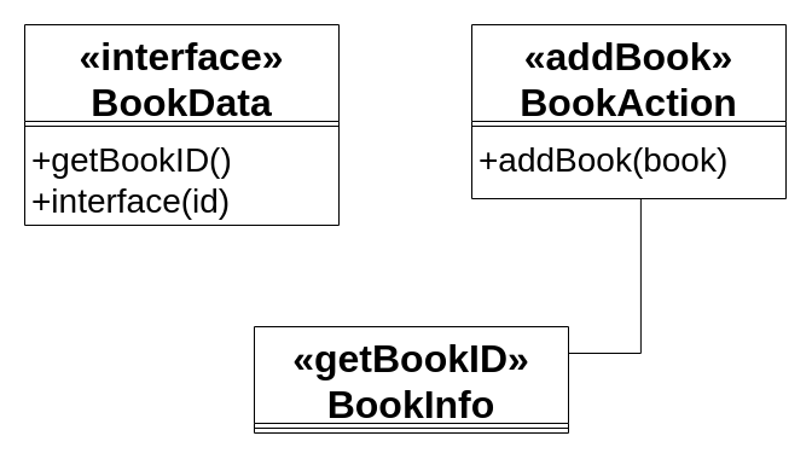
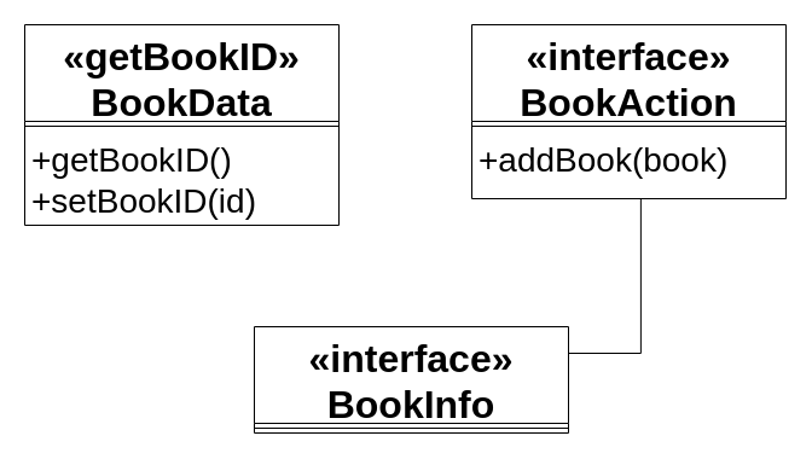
- <mxCell id="5" value="«interface»&#10;BookData" style="swimlane;fontStyle=1;align=center;verticalAlign=top;childLayout=stackLayout;horizontal=1;startSize=80;horizontalStack=0;resizeParent=1;resizeParentMax=0;resizeLast=0;collapsible=1;marginBottom=0;fontSize=32;" vertex="1" parent="1"><mxGeometry x="20" width="260" height="166" as="geometry" y="20" /></mxCell>
+ <mxCell id="5" value="«getBookID»&#10;BookData" style="swimlane;fontStyle=1;align=center;verticalAlign=top;childLayout=stackLayout;horizontal=1;startSize=80;horizontalStack=0;resizeParent=1;resizeParentMax=0;resizeLast=0;collapsible=1;marginBottom=0;fontSize=32;" vertex="1" parent="1"><mxGeometry x="20" width="260" height="166" as="geometry" y="20" /></mxCell>
- <mxCell id="8" value="«addBook»&#10;BookAction" style="swimlane;fontStyle=1;align=center;verticalAlign=top;childLayout=stackLayout;horizontal=1;startSize=80;horizontalStack=0;resizeParent=1;resizeParentMax=0;resizeLast=0;collapsible=1;marginBottom=0;fontSize=32;" vertex="1" parent="1"><mxGeometry x="390" width="260" height="144" as="geometry" y="20" /></mxCell>
+ <mxCell id="8" value="«interface»&#10;BookAction" style="swimlane;fontStyle=1;align=center;verticalAlign=top;childLayout=stackLayout;horizontal=1;startSize=80;horizontalStack=0;resizeParent=1;resizeParentMax=0;resizeLast=0;collapsible=1;marginBottom=0;fontSize=32;" vertex="1" parent="1"><mxGeometry x="390" width="260" height="144" as="geometry" y="20" /></mxCell>
- <mxCell id="7" value="+getBookID()&#10;+interface(id)" style="text;strokeColor=none;fillColor=none;align=left;verticalAlign=top;spacingLeft=4;spacingRight=4;overflow=hidden;rotatable=0;points=[[0,0.5],[1,0.5]];portConstraint=eastwest;fontSize=28;" vertex="1" parent="5"><mxGeometry y="88" width="260" height="78" as="geometry" /></mxCell>
+ <mxCell id="7" value="+getBookID()&#10;+setBookID(id)" style="text;strokeColor=none;fillColor=none;align=left;verticalAlign=top;spacingLeft=4;spacingRight=4;overflow=hidden;rotatable=0;points=[[0,0.5],[1,0.5]];portConstraint=eastwest;fontSize=28;" vertex="1" parent="5"><mxGeometry y="88" width="260" height="78" as="geometry" /></mxCell>
- <mxCell id="3" value="«getBookID»&#10;BookInfo" style="swimlane;fontStyle=1;align=center;verticalAlign=top;childLayout=stackLayout;horizontal=1;startSize=80;horizontalStack=0;resizeParent=1;resizeParentMax=0;resizeLast=0;collapsible=1;marginBottom=0;fontSize=32;" vertex="1" parent="1"><mxGeometry x="210" y="270" width="260" height="88" as="geometry" /></mxCell>
+ <mxCell id="3" value="«interface»&#10;BookInfo" style="swimlane;fontStyle=1;align=center;verticalAlign=top;childLayout=stackLayout;horizontal=1;startSize=80;horizontalStack=0;resizeParent=1;resizeParentMax=0;resizeLast=0;collapsible=1;marginBottom=0;fontSize=32;" vertex="1" parent="1"><mxGeometry x="210" y="270" width="260" height="88" as="geometry" /></mxCell>
